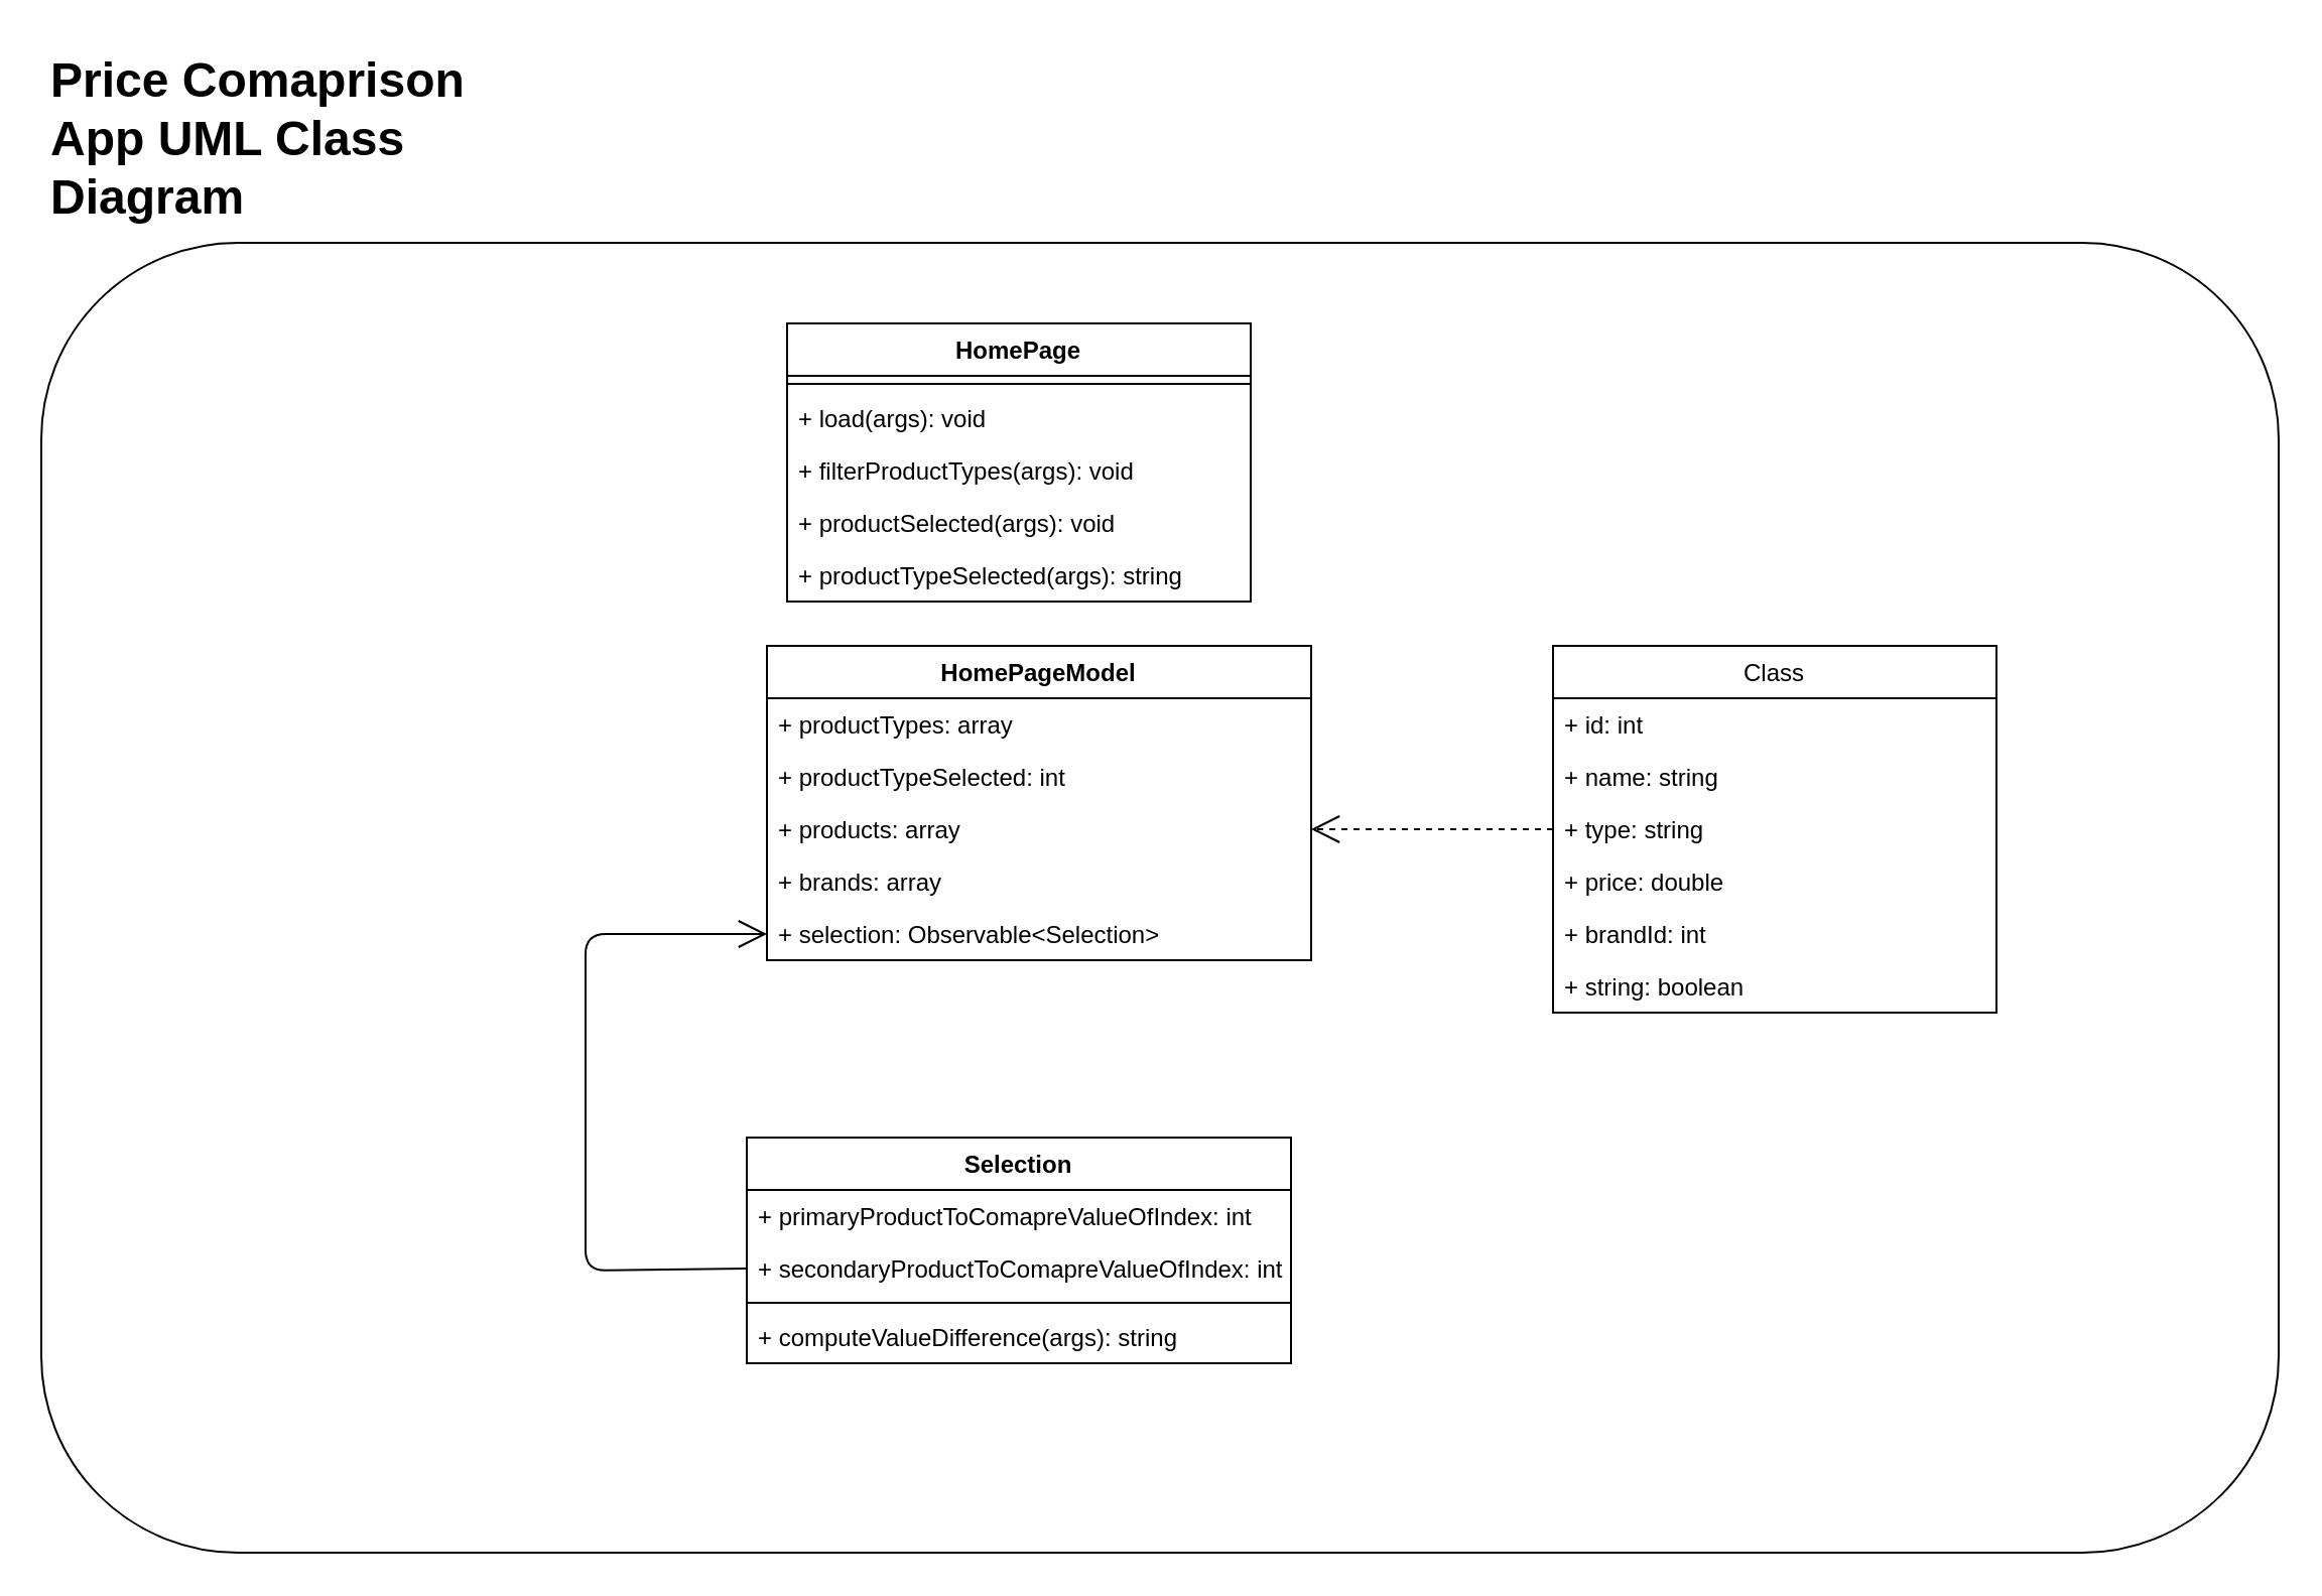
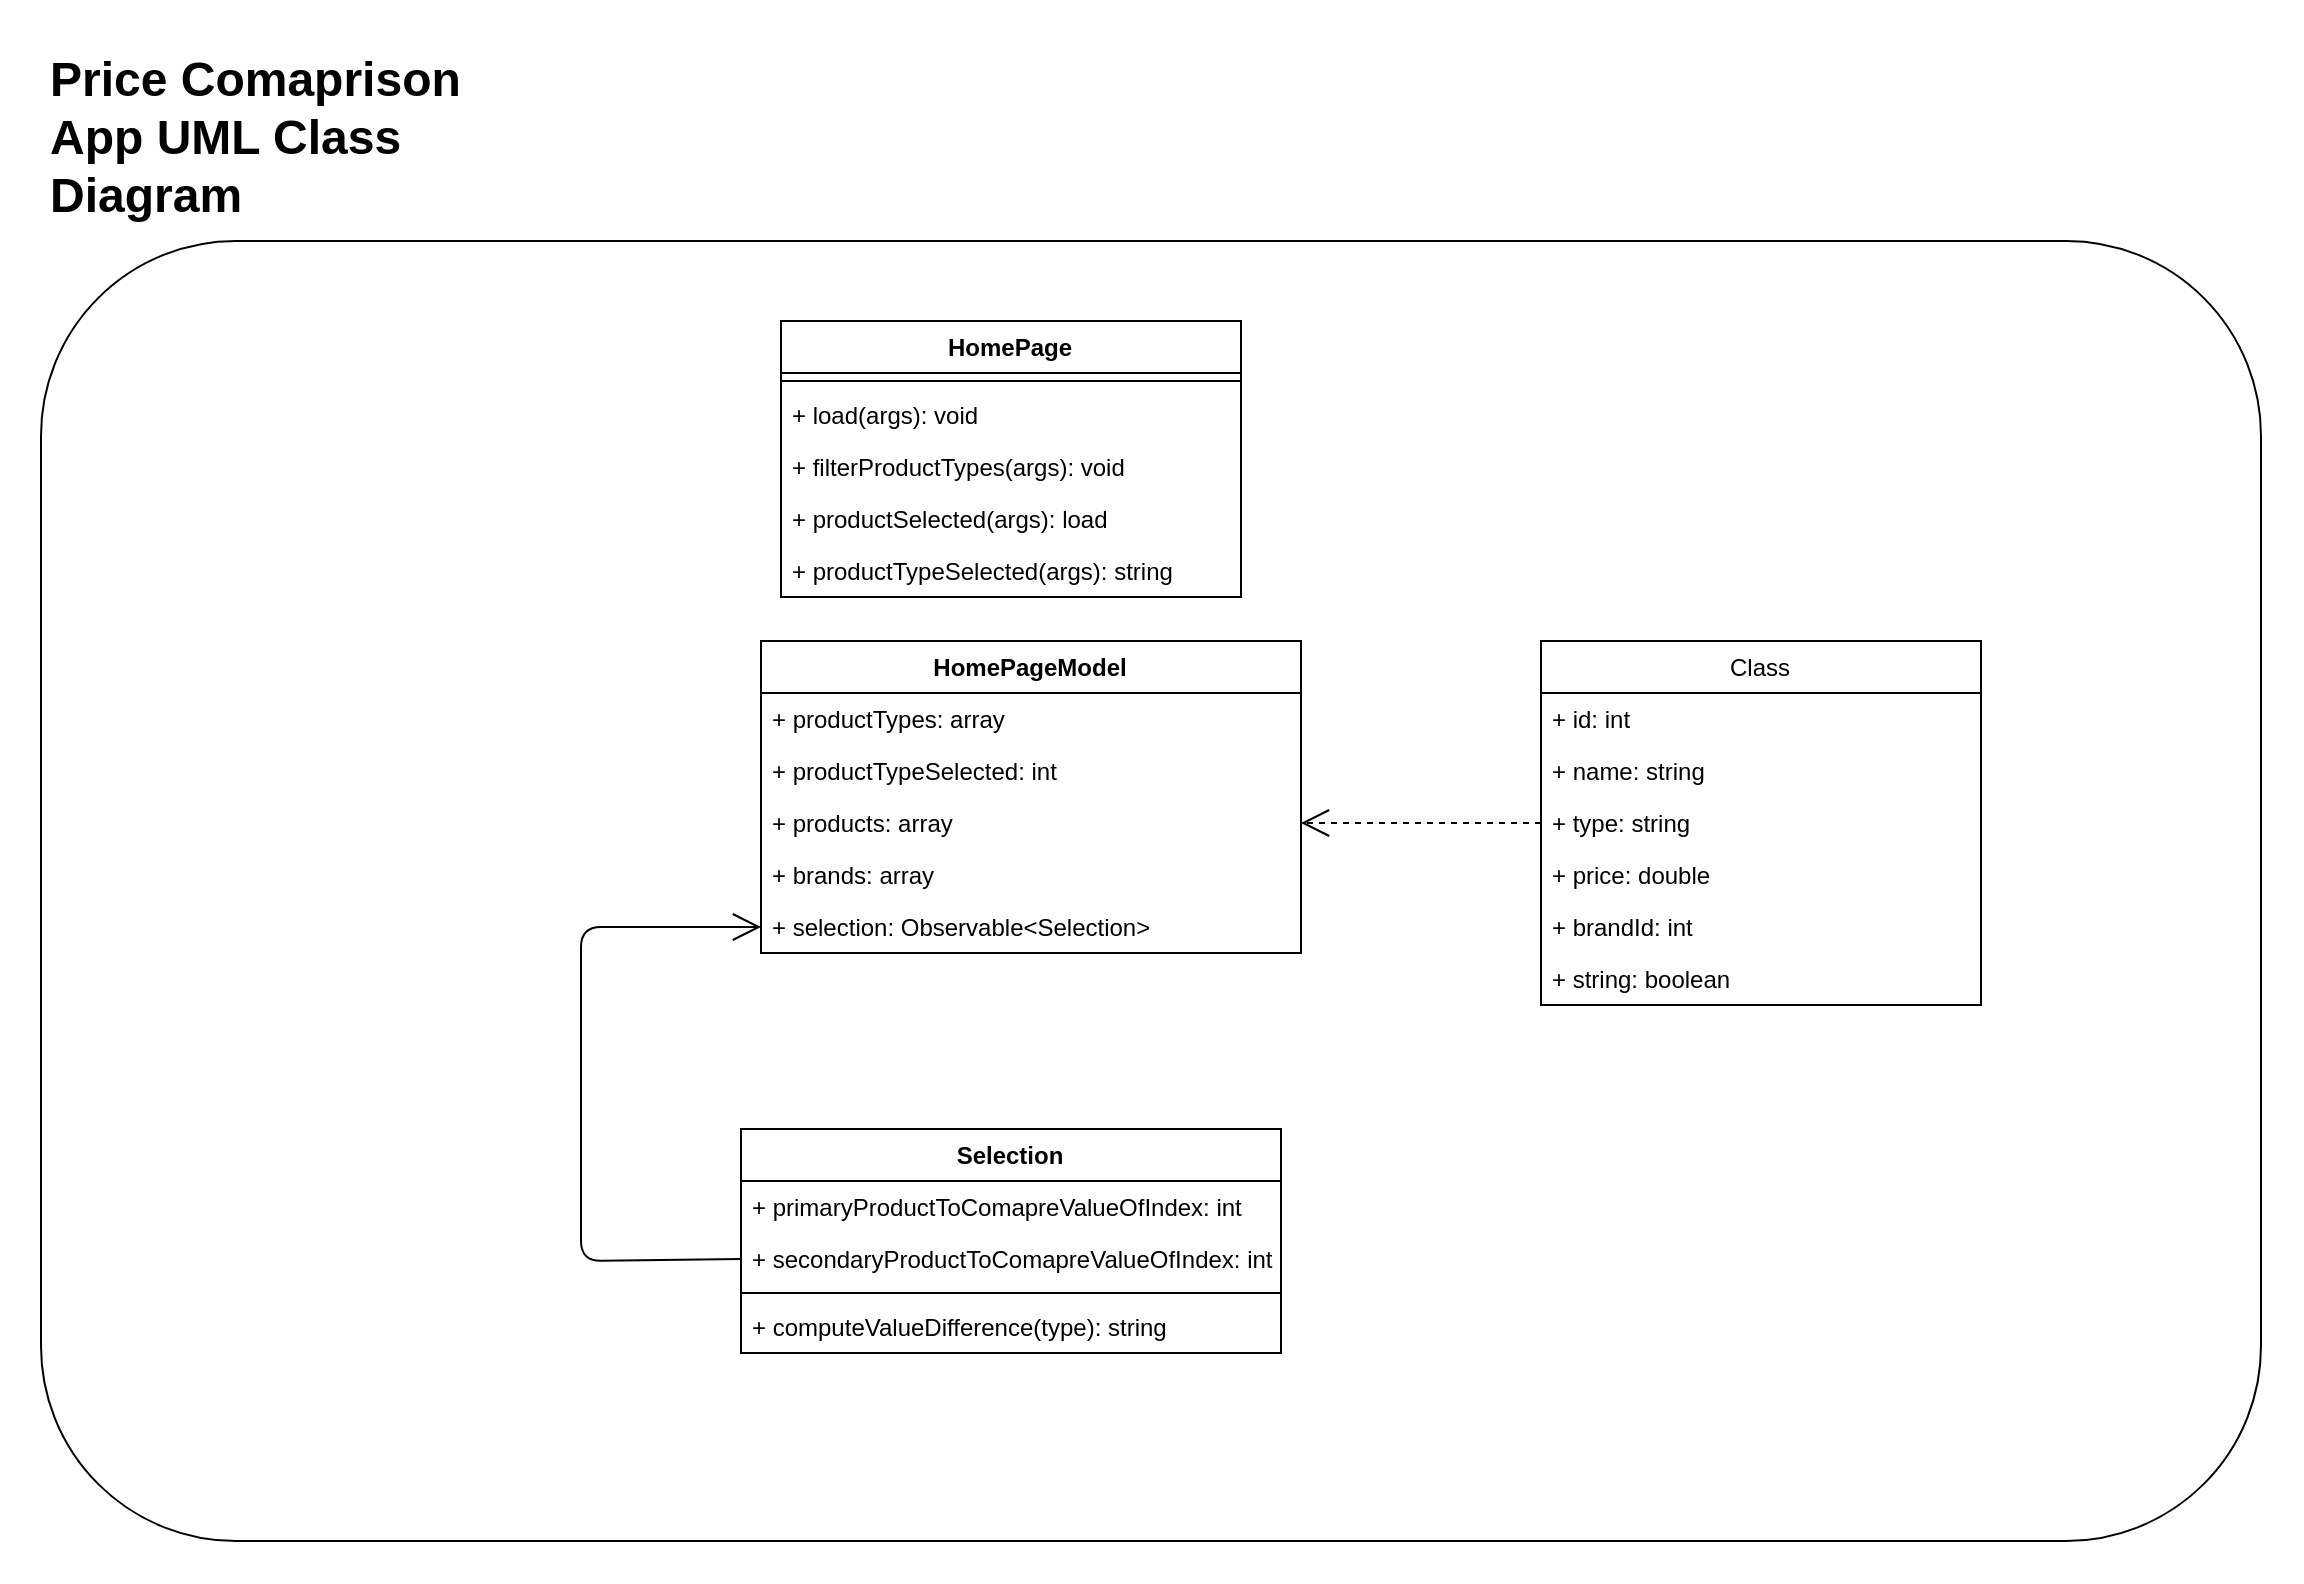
- <mxCell id="7" value="+ productSelected(args): void" style="text;strokeColor=none;fillColor=none;align=left;verticalAlign=top;spacingLeft=4;spacingRight=4;overflow=hidden;rotatable=0;points=[[0,0.5],[1,0.5]];portConstraint=eastwest;" vertex="1" parent="3"><mxGeometry y="86" width="230" height="26" as="geometry" /></mxCell>
+ <mxCell id="7" value="+ productSelected(args): load" style="text;strokeColor=none;fillColor=none;align=left;verticalAlign=top;spacingLeft=4;spacingRight=4;overflow=hidden;rotatable=0;points=[[0,0.5],[1,0.5]];portConstraint=eastwest;" vertex="1" parent="3"><mxGeometry y="86" width="230" height="26" as="geometry" /></mxCell>
- <mxCell id="26" value="+ computeValueDifference(args): string" style="text;strokeColor=none;fillColor=none;align=left;verticalAlign=top;spacingLeft=4;spacingRight=4;overflow=hidden;rotatable=0;points=[[0,0.5],[1,0.5]];portConstraint=eastwest;" vertex="1" parent="22"><mxGeometry y="86" width="270" height="26" as="geometry" /></mxCell>
+ <mxCell id="26" value="+ computeValueDifference(type): string" style="text;strokeColor=none;fillColor=none;align=left;verticalAlign=top;spacingLeft=4;spacingRight=4;overflow=hidden;rotatable=0;points=[[0,0.5],[1,0.5]];portConstraint=eastwest;" vertex="1" parent="22"><mxGeometry y="86" width="270" height="26" as="geometry" /></mxCell>
